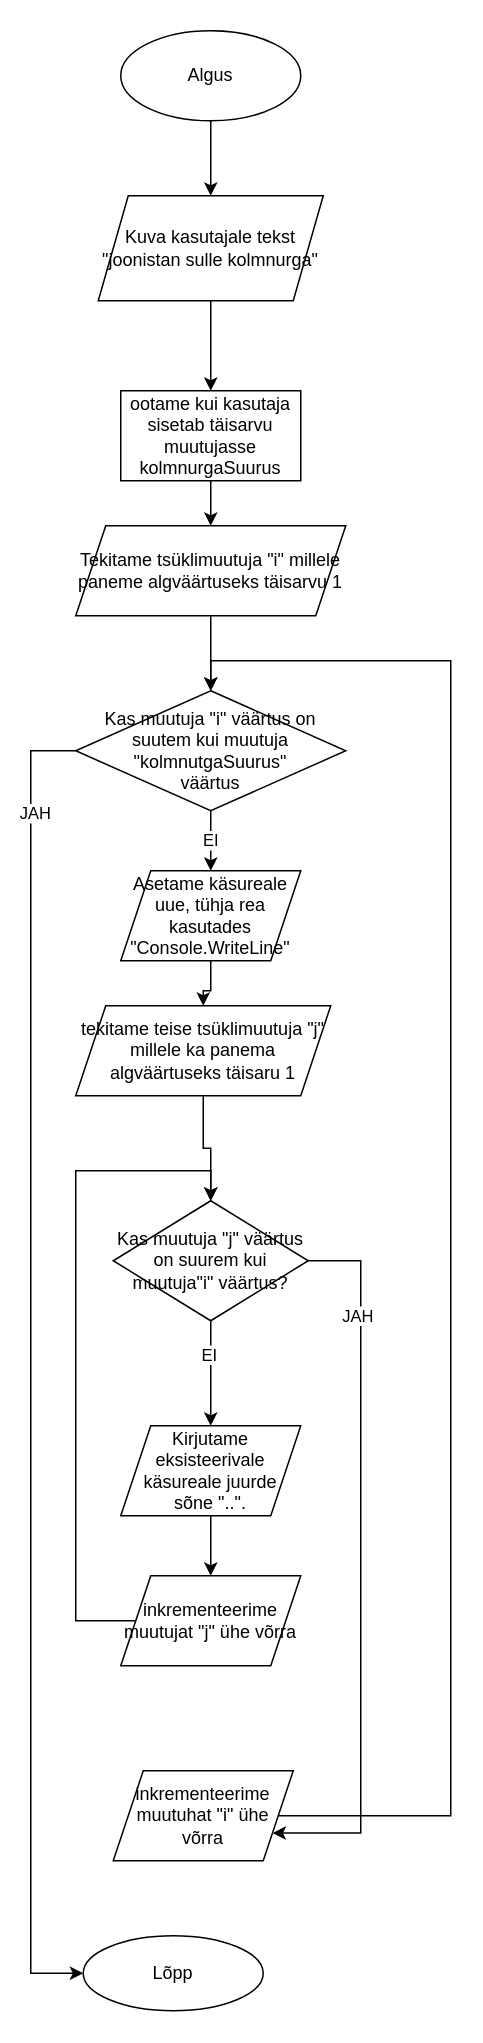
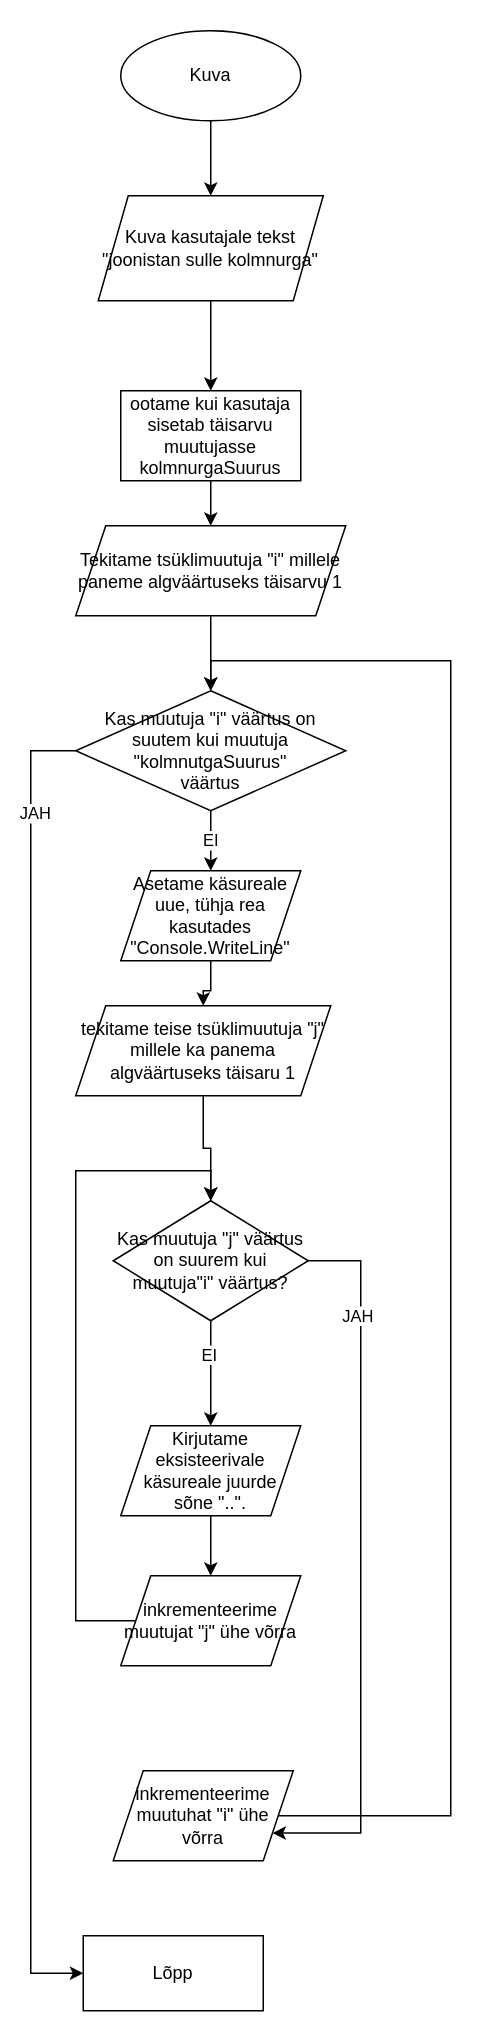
- <mxCell id="3" value="Algus" style="ellipse;whiteSpace=wrap;html=1;" vertex="1" parent="1"><mxGeometry x="80" y="20" width="120" height="60" as="geometry" /></mxCell>
+ <mxCell id="3" value="Kuva" style="ellipse;whiteSpace=wrap;html=1;" vertex="1" parent="1"><mxGeometry x="80" y="20" width="120" height="60" as="geometry" /></mxCell>
- <mxCell id="16" value="Lõpp" style="ellipse;whiteSpace=wrap;html=1;" vertex="1" parent="1"><mxGeometry x="55" y="1290" width="120" height="50" as="geometry" /></mxCell>
+ <mxCell id="16" value="Lõpp" style="whiteSpace=wrap;html=1;rounded=0;" vertex="1" parent="1"><mxGeometry x="55" y="1290" width="120" height="50" as="geometry" /></mxCell>
